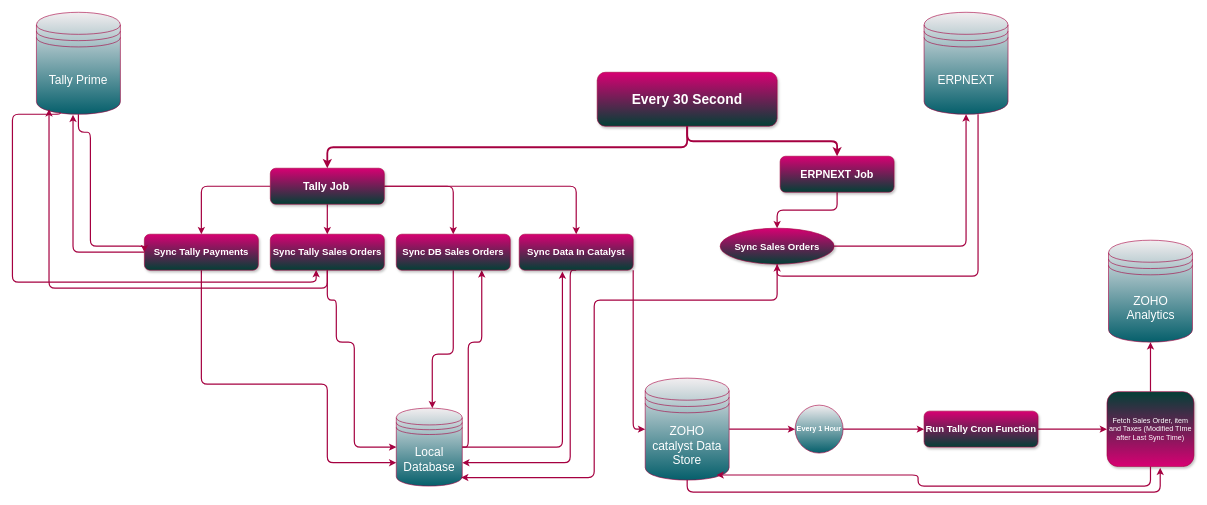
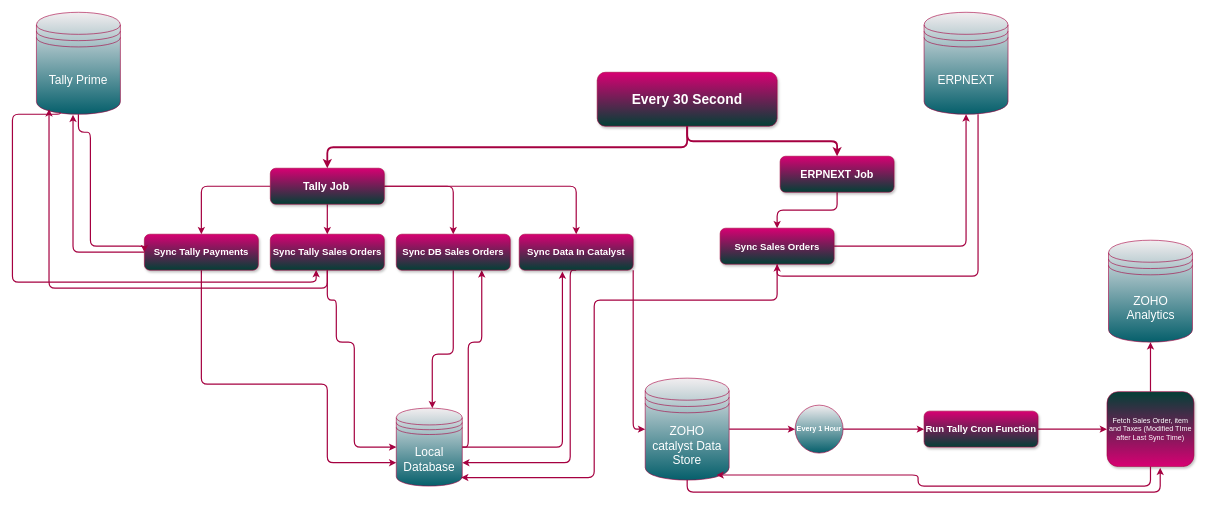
- <mxCell id="27" value="&lt;b style=&quot;&quot;&gt;&lt;font style=&quot;font-size: 16px;&quot;&gt;Sync Sales Orders&lt;/font&gt;&lt;/b&gt;" style="ellipse;whiteSpace=wrap;html=1;fillColor=#d80073;strokeColor=#A50040;fontColor=#ffffff;shadow=1;gradientColor=#024036;" vertex="1" parent="1"><mxGeometry x="1200" y="380" width="190" height="60" as="geometry" /></mxCell>
+ <mxCell id="27" value="&lt;b style=&quot;&quot;&gt;&lt;font style=&quot;font-size: 16px;&quot;&gt;Sync Sales Orders&lt;/font&gt;&lt;/b&gt;" style="rounded=1;whiteSpace=wrap;html=1;fillColor=#d80073;strokeColor=#A50040;fontColor=#ffffff;shadow=1;gradientColor=#024036;" vertex="1" parent="1"><mxGeometry x="1200" y="380" width="190" height="60" as="geometry" /></mxCell>
